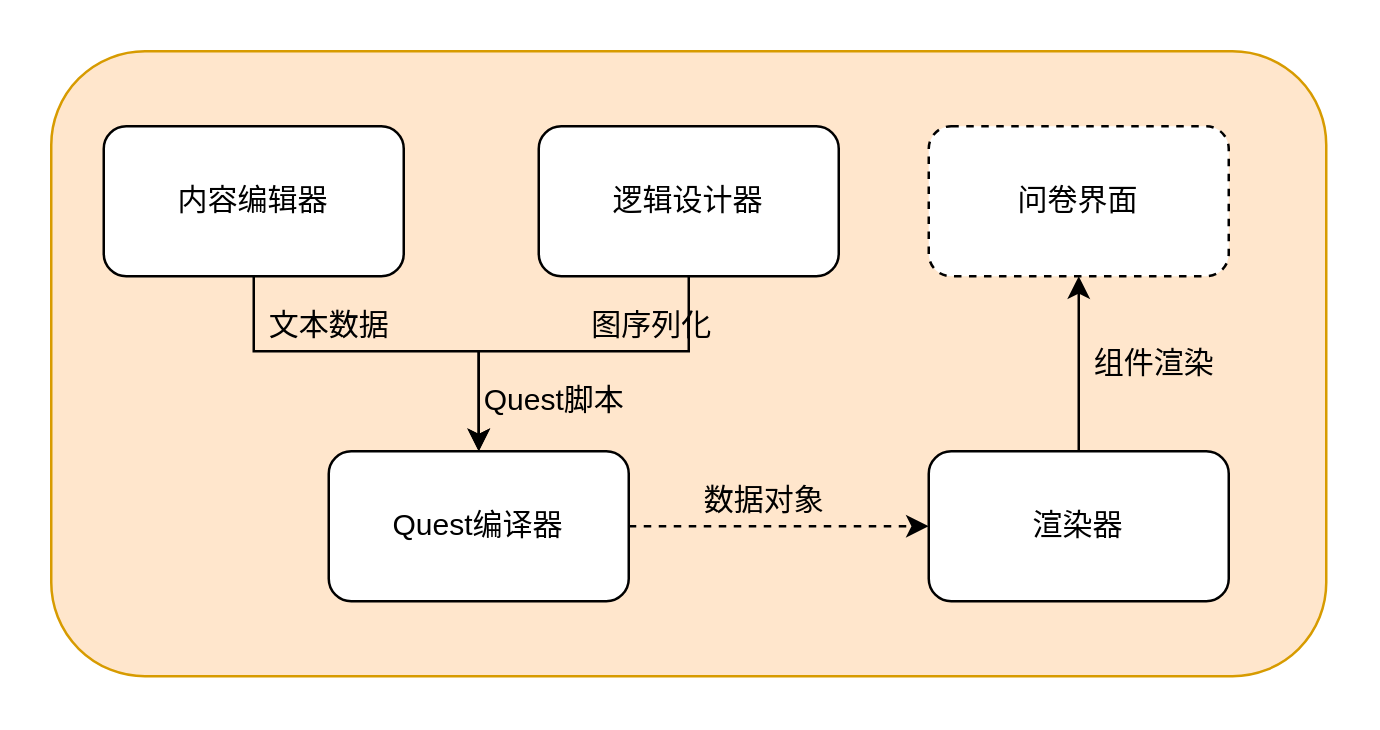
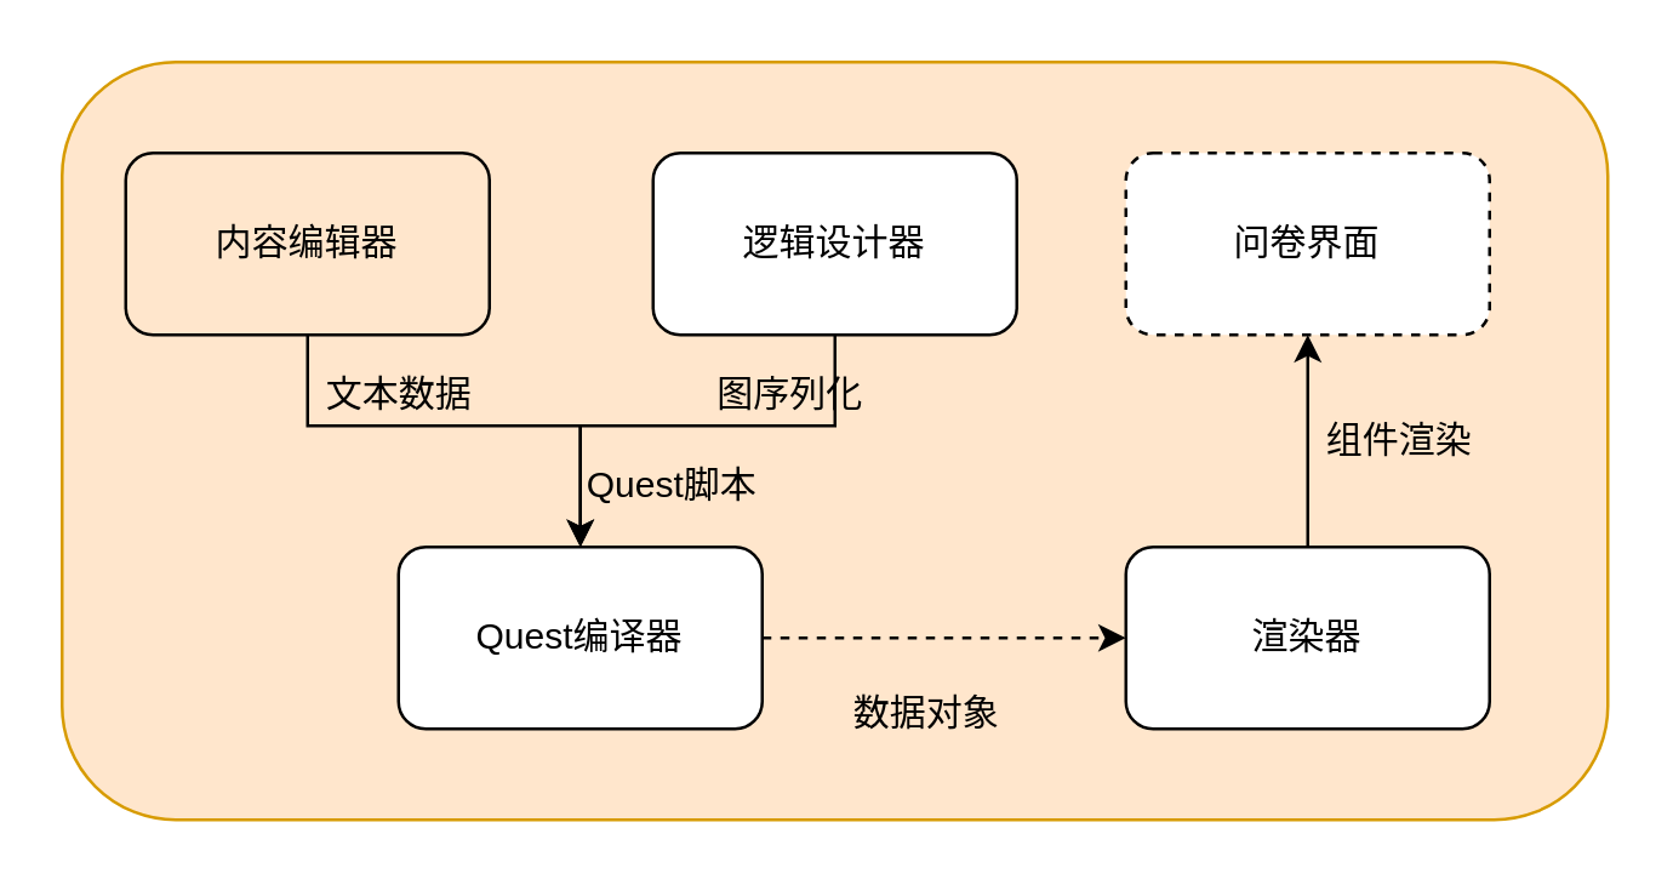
- <mxCell id="4" value="内容编辑器" style="rounded=1;whiteSpace=wrap;html=1;" vertex="1" parent="1"><mxGeometry x="41" y="50" width="120" height="60" as="geometry" /></mxCell>
+ <mxCell id="4" value="内容编辑器" style="rounded=1;whiteSpace=wrap;html=1;fillColor=#ffe6cc;" vertex="1" parent="1"><mxGeometry x="41" y="50" width="120" height="60" as="geometry" /></mxCell>
- <mxCell id="14" value="数据对象" style="text;html=1;align=center;verticalAlign=middle;resizable=0;points=[];autosize=1;strokeColor=none;fillColor=none;" vertex="1" parent="1"><mxGeometry x="275" y="190" width="60" height="20" as="geometry" /></mxCell>
+ <mxCell id="14" value="数据对象" style="text;html=1;align=center;verticalAlign=middle;resizable=0;points=[];autosize=1;strokeColor=none;fillColor=none;" vertex="1" parent="1"><mxGeometry x="275" y="225" width="60" height="20" as="geometry" /></mxCell>
